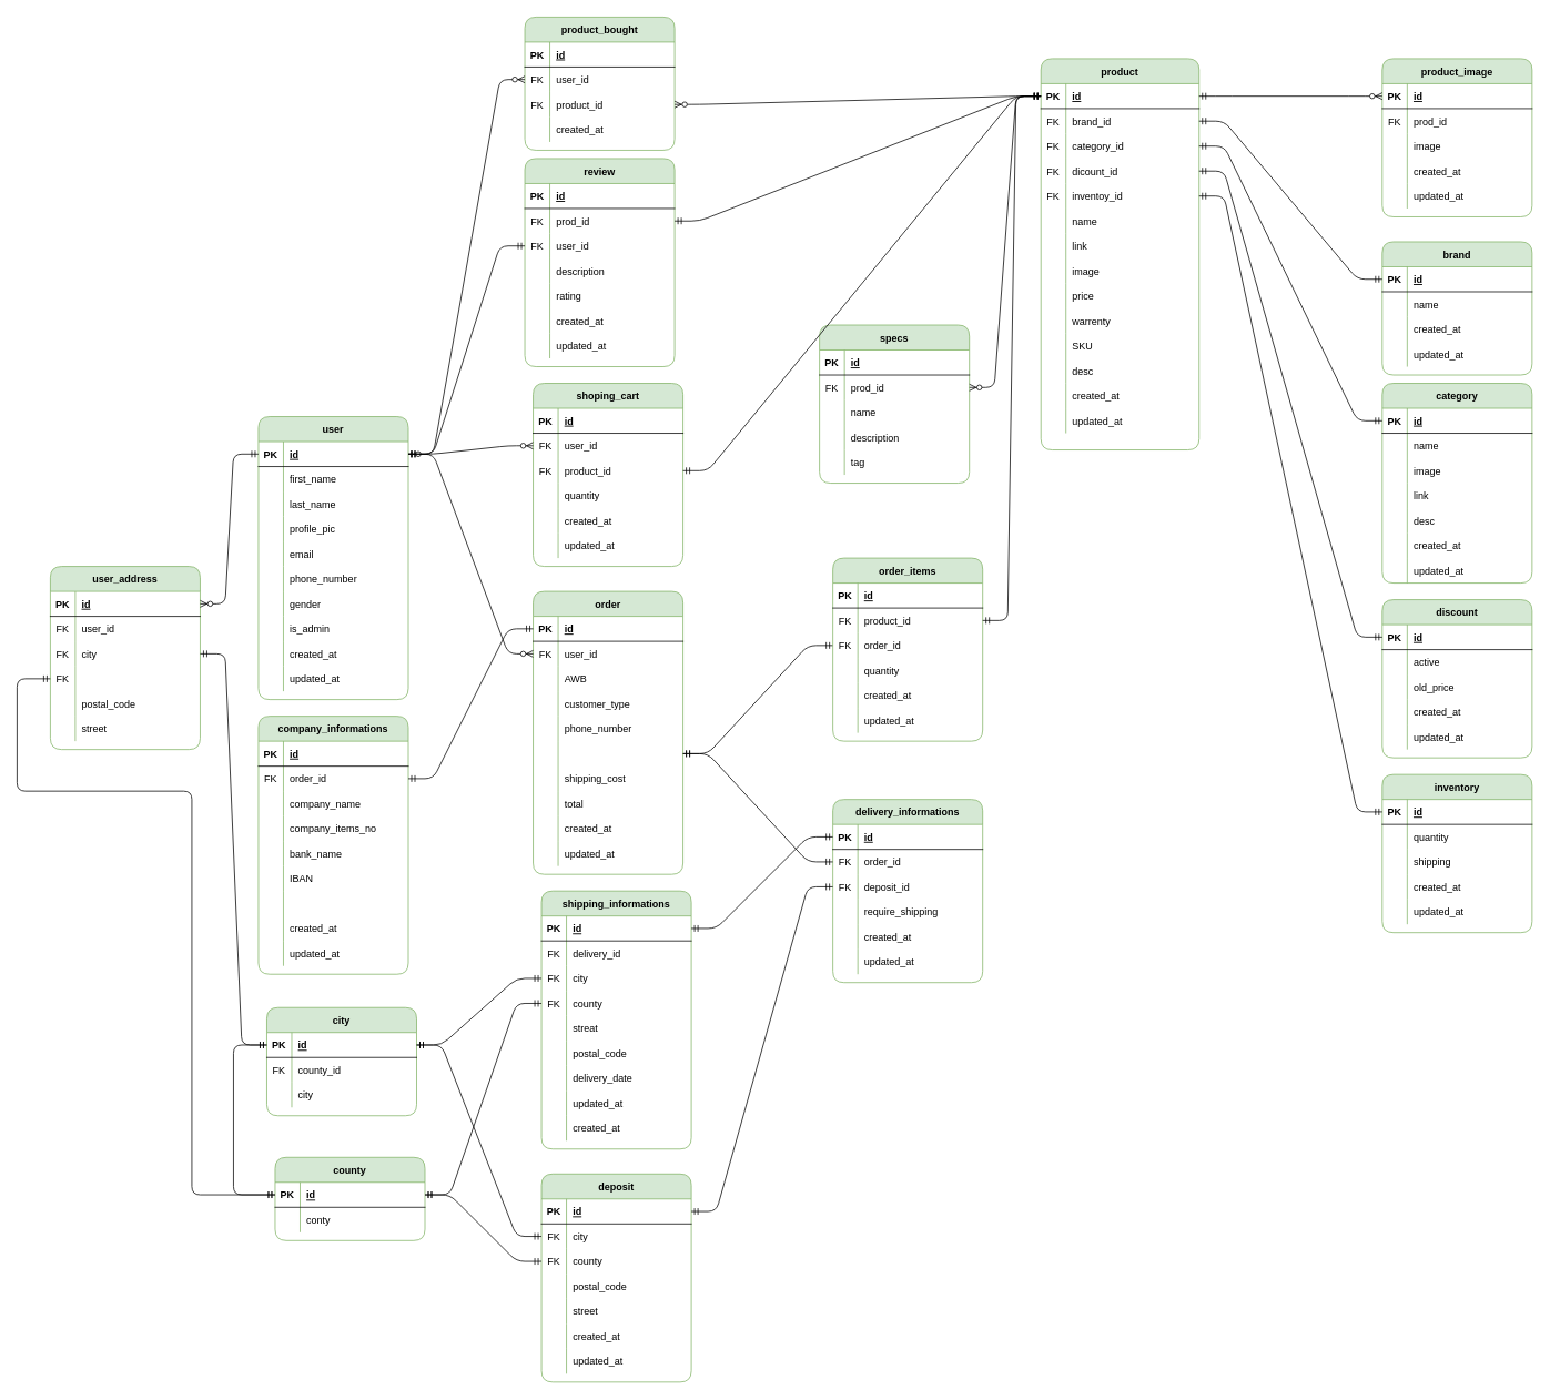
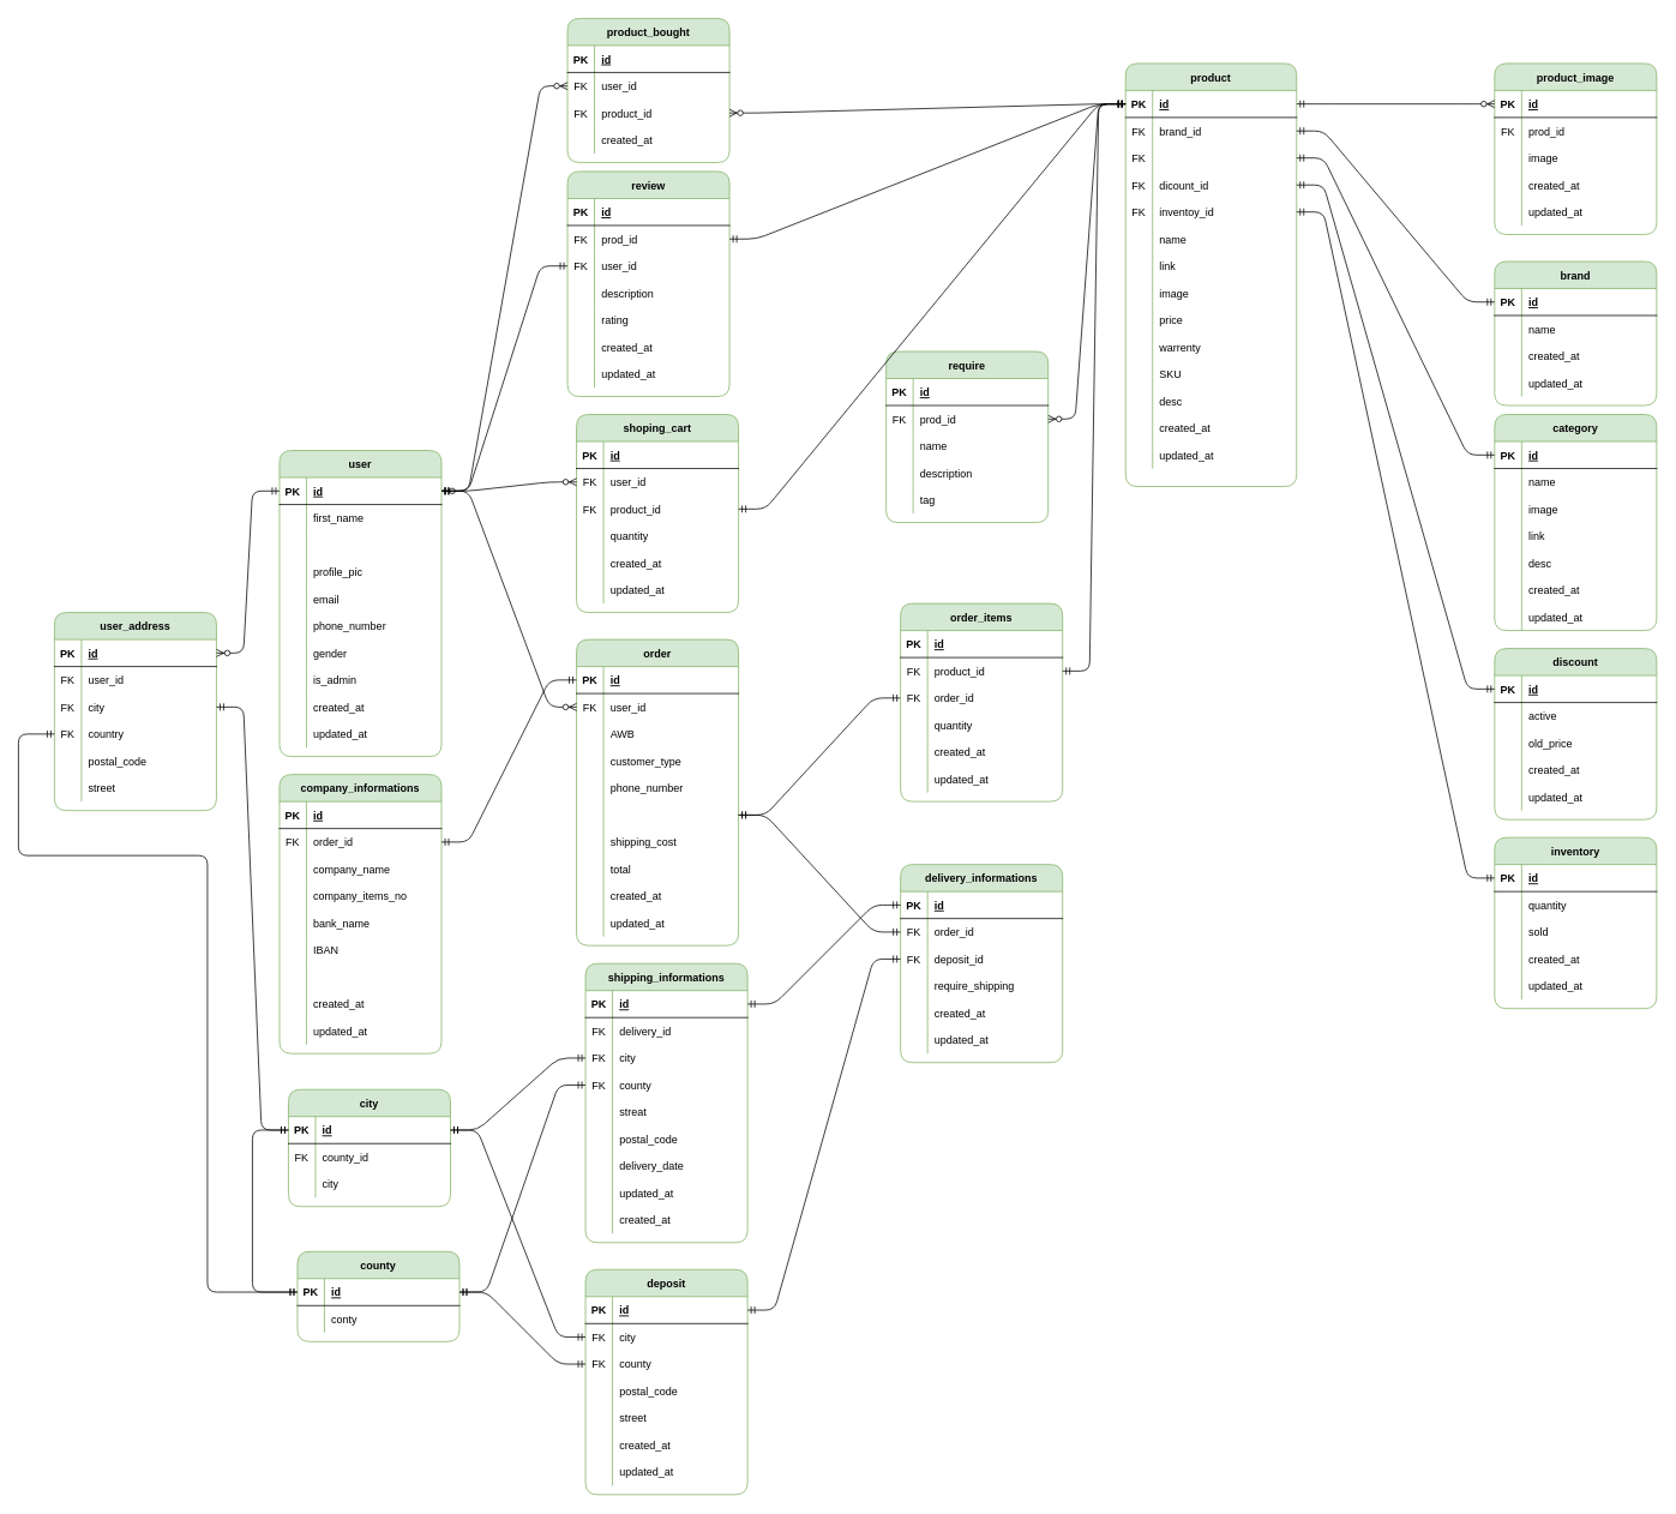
- <mxCell id="33" value="category_id" style="shape=partialRectangle;connectable=0;fillColor=none;top=0;left=0;bottom=0;right=0;align=left;spacingLeft=6;overflow=hidden;rounded=1;" parent="31" vertex="1"><mxGeometry x="30" width="160" height="30" as="geometry" /></mxCell>
- <mxCell id="119" value="specs" style="shape=table;startSize=30;container=1;collapsible=1;childLayout=tableLayout;fixedRows=1;rowLines=0;fontStyle=1;align=center;resizeLast=1;rounded=1;fillColor=#d5e8d4;strokeColor=#82b366;" parent="1" vertex="1"><mxGeometry x="984" y="390" width="180" height="190" as="geometry" /></mxCell>
+ <mxCell id="119" value="require" style="shape=table;startSize=30;container=1;collapsible=1;childLayout=tableLayout;fixedRows=1;rowLines=0;fontStyle=1;align=center;resizeLast=1;rounded=1;fillColor=#d5e8d4;strokeColor=#82b366;" parent="1" vertex="1"><mxGeometry x="984" y="390" width="180" height="190" as="geometry" /></mxCell>
- <mxCell id="145" value="last_name" style="shape=partialRectangle;connectable=0;fillColor=none;top=0;left=0;bottom=0;right=0;align=left;spacingLeft=6;overflow=hidden;" parent="143" vertex="1"><mxGeometry x="30" width="150" height="30" as="geometry" /></mxCell>
+ <mxCell id="179" value="country" style="shape=partialRectangle;connectable=0;fillColor=none;top=0;left=0;bottom=0;right=0;align=left;spacingLeft=6;overflow=hidden;" parent="177" vertex="1"><mxGeometry x="30" width="150" height="30" as="geometry" /></mxCell>
- <mxCell id="93" value="shipping" style="shape=partialRectangle;connectable=0;fillColor=none;top=0;left=0;bottom=0;right=0;align=left;spacingLeft=6;overflow=hidden;rounded=1;" vertex="1" parent="91"><mxGeometry x="30" width="150" height="30" as="geometry" /></mxCell>
+ <mxCell id="93" value="sold" style="shape=partialRectangle;connectable=0;fillColor=none;top=0;left=0;bottom=0;right=0;align=left;spacingLeft=6;overflow=hidden;rounded=1;" vertex="1" parent="91"><mxGeometry x="30" width="150" height="30" as="geometry" /></mxCell>
